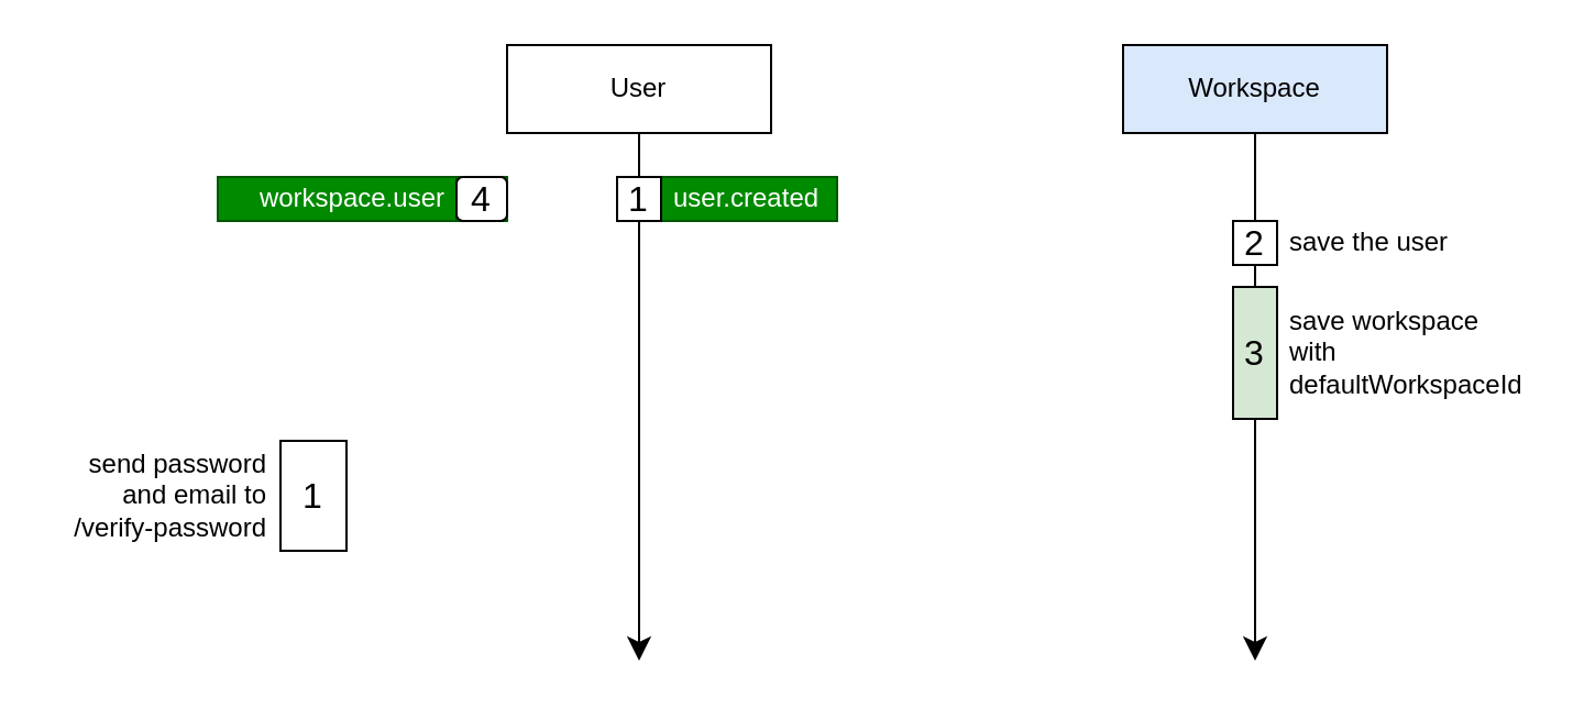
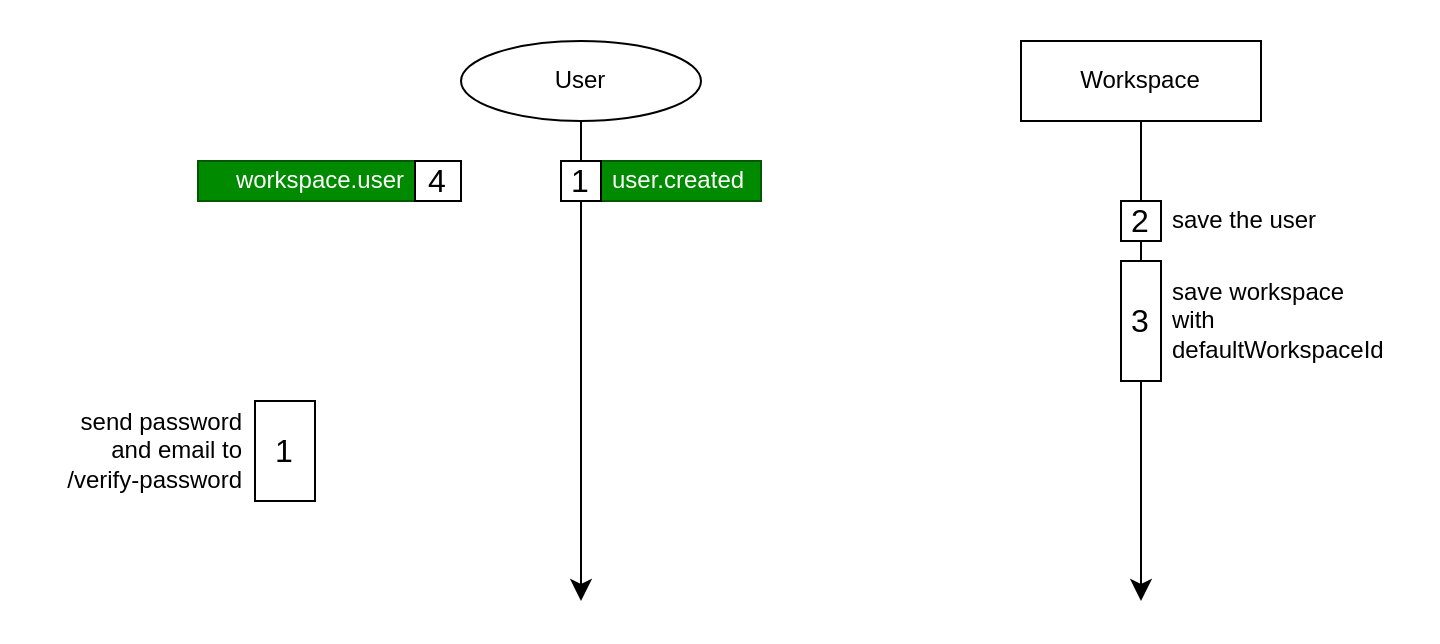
- <mxCell id="3" value="User" style="rounded=0;whiteSpace=wrap;html=1;fontFamily=Helvetica;" parent="1" vertex="1"><mxGeometry x="230" y="20" width="120" height="40" as="geometry" /></mxCell>
+ <mxCell id="3" value="User" style="ellipse;whiteSpace=wrap;html=1;fontFamily=Helvetica;" parent="1" vertex="1"><mxGeometry x="230" y="20" width="120" height="40" as="geometry" /></mxCell>
- <mxCell id="5" value="Workspace" style="rounded=0;whiteSpace=wrap;html=1;fontFamily=Helvetica;fillColor=#dae8fc;" parent="1" vertex="1"><mxGeometry x="510" y="20" width="120" height="40" as="geometry" /></mxCell>
+ <mxCell id="5" value="Workspace" style="rounded=0;whiteSpace=wrap;html=1;fontFamily=Helvetica;" parent="1" vertex="1"><mxGeometry x="510" y="20" width="120" height="40" as="geometry" /></mxCell>
- <mxCell id="17" value="4" style="whiteSpace=wrap;html=1;fontSize=16;container=0;fontFamily=Helvetica;verticalAlign=middle;rounded=1;" parent="15" vertex="1"><mxGeometry x="108.5" width="23" height="20" as="geometry" /></mxCell>
+ <mxCell id="17" value="4" style="rounded=0;whiteSpace=wrap;html=1;fontSize=16;container=0;fontFamily=Helvetica;verticalAlign=middle;" parent="15" vertex="1"><mxGeometry x="108.5" width="23" height="20" as="geometry" /></mxCell>
- <mxCell id="13" value="3" style="rounded=0;whiteSpace=wrap;html=1;fontSize=16;fontFamily=Helvetica;verticalAlign=middle;fillColor=#d5e8d4;" parent="12" vertex="1"><mxGeometry width="20" height="60" as="geometry" /></mxCell>
+ <mxCell id="13" value="3" style="rounded=0;whiteSpace=wrap;html=1;fontSize=16;fontFamily=Helvetica;verticalAlign=middle;" parent="12" vertex="1"><mxGeometry width="20" height="60" as="geometry" /></mxCell>
